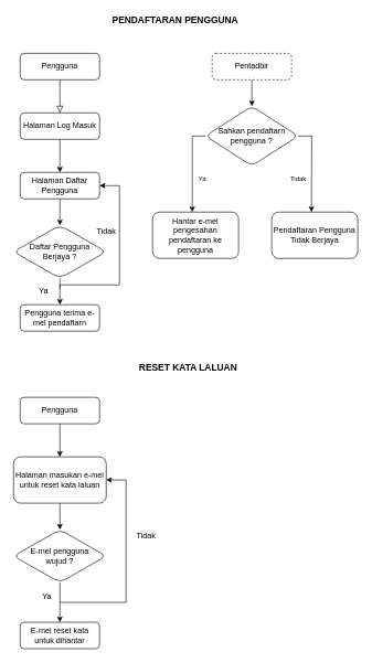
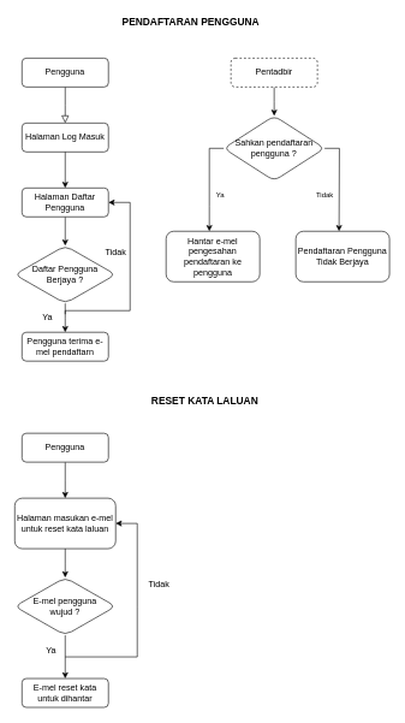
- <mxCell id="18" value="Sahkan pendaftarn&lt;br&gt;pengguna ?" style="rhombus;whiteSpace=wrap;html=1;rounded=1;glass=0;strokeWidth=1;shadow=0;align=center;" parent="1" vertex="1"><mxGeometry x="310" y="160" width="140" height="90" as="geometry" /></mxCell>
+ <mxCell id="18" value="Sahkan pendaftaran&lt;br&gt;pengguna ?" style="rhombus;whiteSpace=wrap;html=1;rounded=1;glass=0;strokeWidth=1;shadow=0;align=center;" parent="1" vertex="1"><mxGeometry x="310" y="160" width="140" height="90" as="geometry" /></mxCell>
